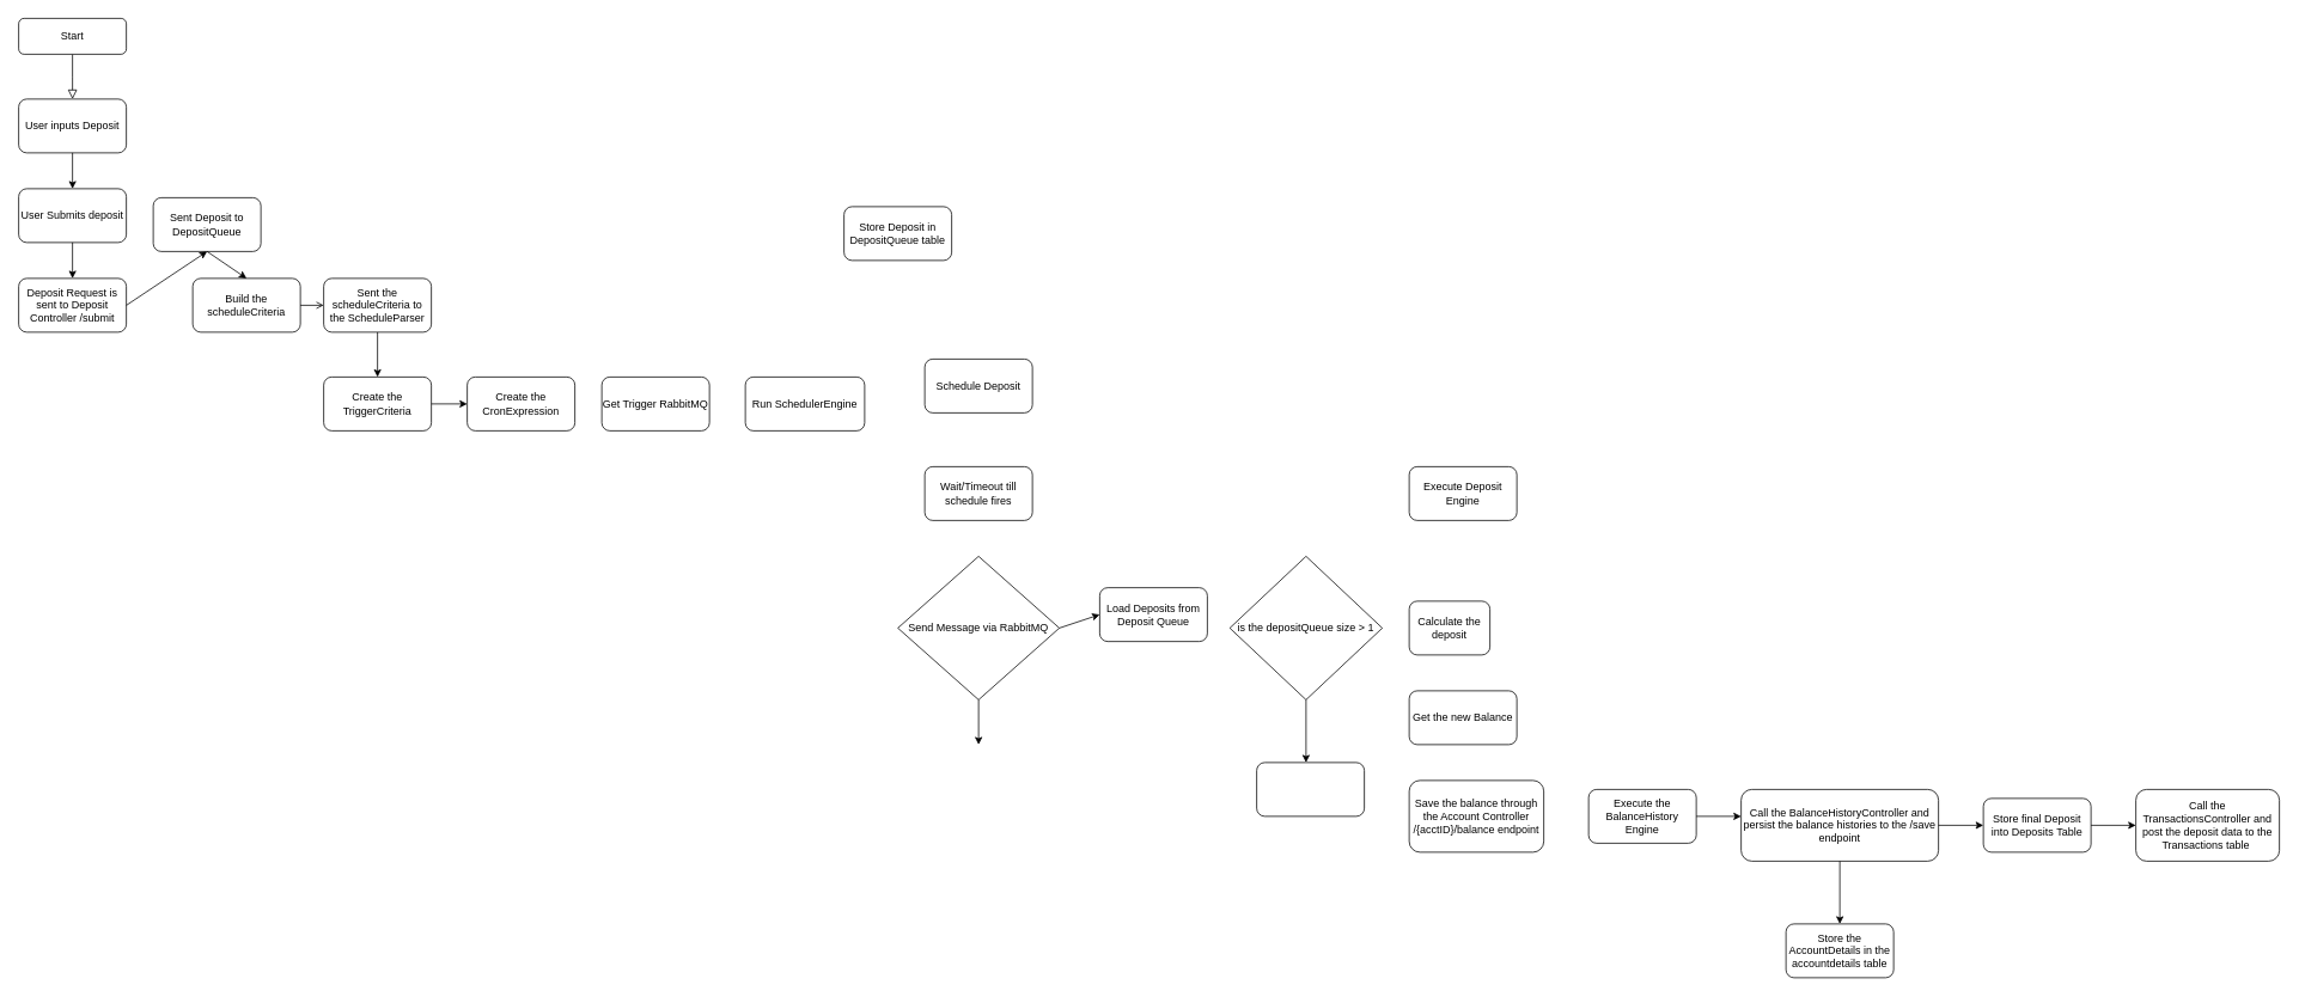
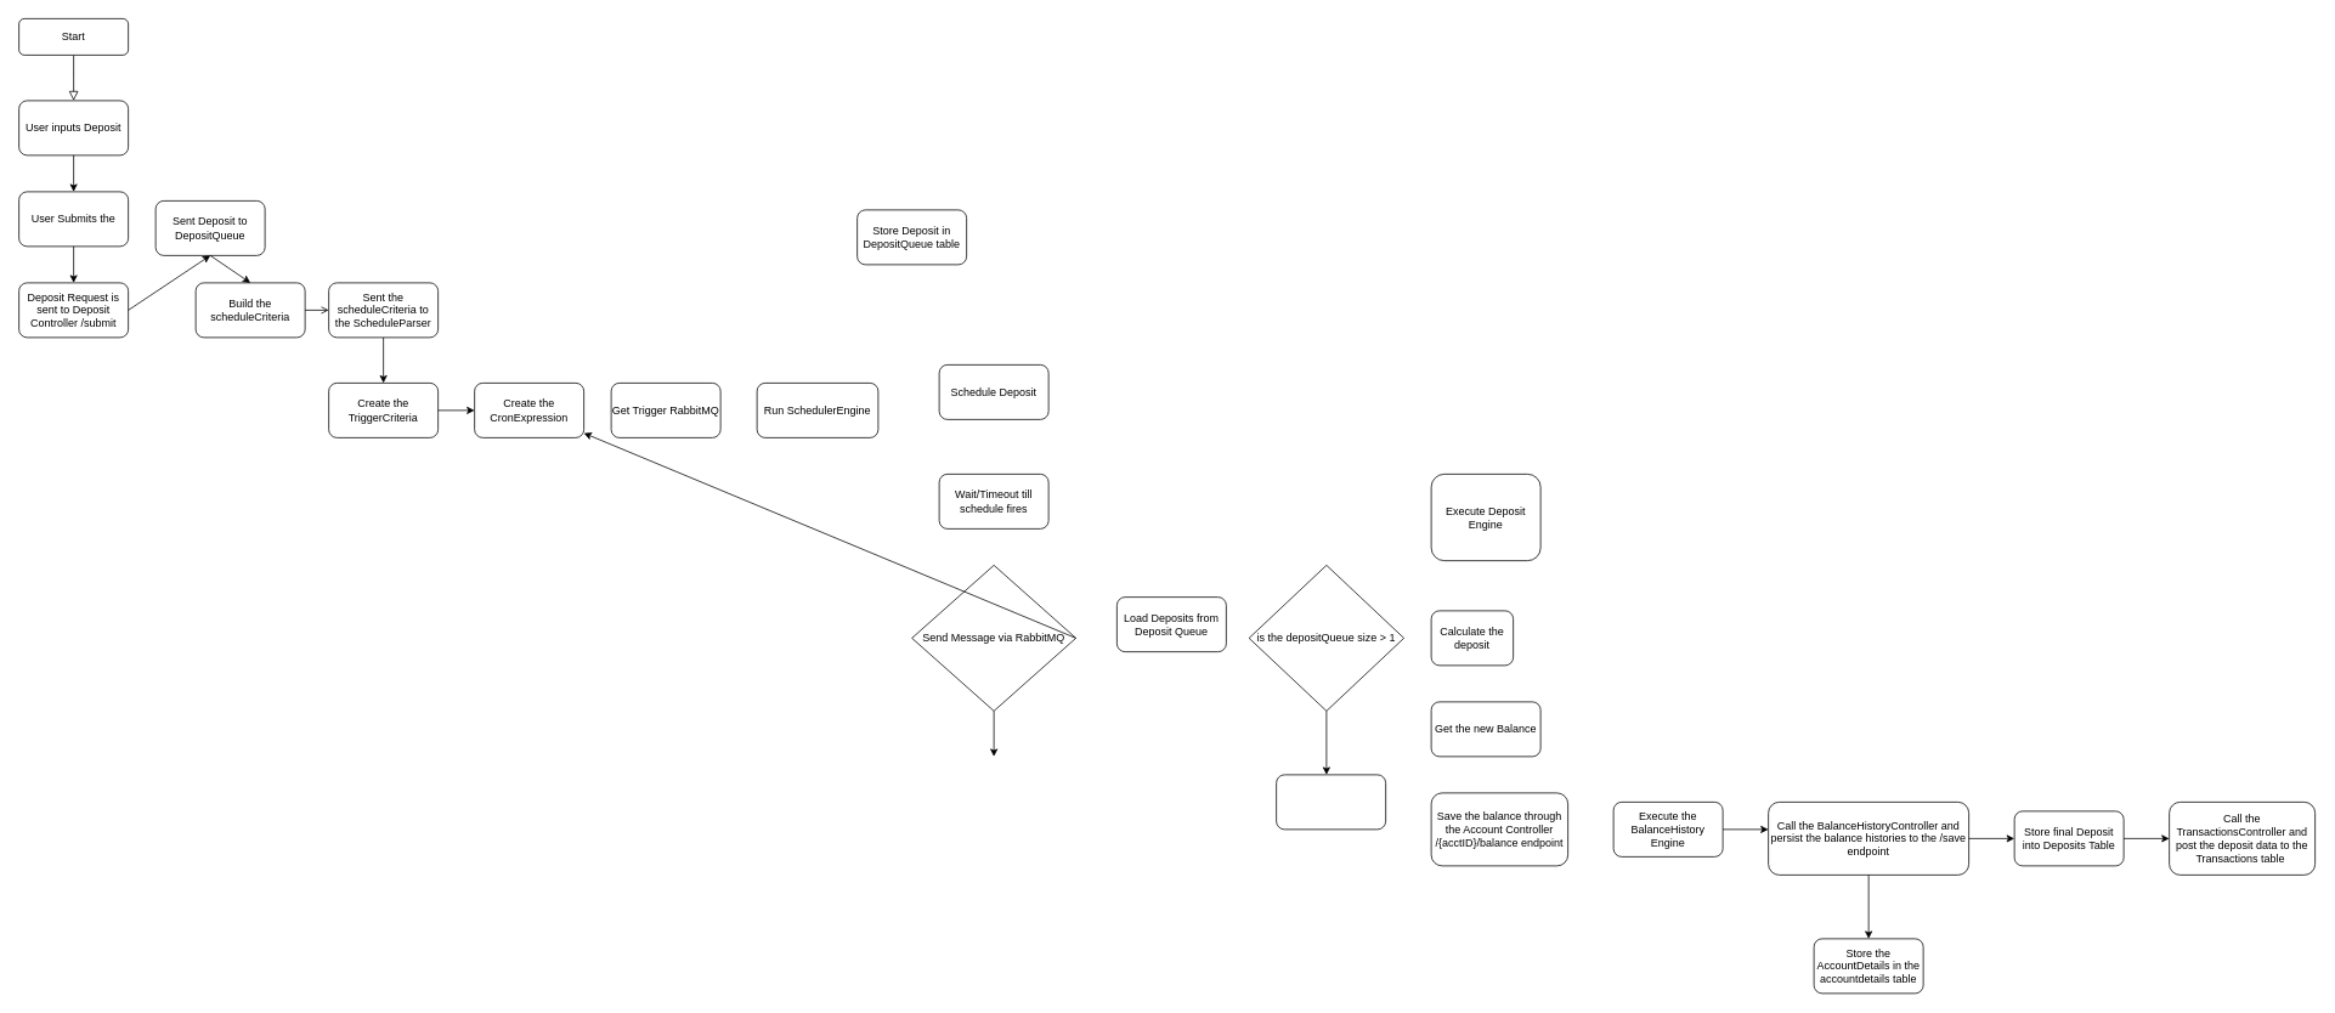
- <mxCell id="6" value="User Submits deposit" style="rounded=1;whiteSpace=wrap;html=1;" parent="1" vertex="1"><mxGeometry x="20" y="210" width="120" height="60" as="geometry" /></mxCell>
+ <mxCell id="6" value="User Submits the" style="rounded=1;whiteSpace=wrap;html=1;" parent="1" vertex="1"><mxGeometry x="20" y="210" width="120" height="60" as="geometry" /></mxCell>
- <mxCell id="28" value="Execute Deposit Engine" style="rounded=1;whiteSpace=wrap;html=1;" parent="1" vertex="1"><mxGeometry x="1570" y="520" width="120" height="60" as="geometry" /></mxCell>
+ <mxCell id="28" value="Execute Deposit Engine" style="rounded=1;whiteSpace=wrap;html=1;" parent="1" vertex="1"><mxGeometry x="1570" y="520" width="120" height="95" as="geometry" /></mxCell>
- <mxCell id="27" value="" style="endArrow=classic;html=1;rounded=0;entryX=0;entryY=0.5;entryDx=0;entryDy=0;exitX=1;exitY=0.5;exitDx=0;exitDy=0;" parent="1" source="24" target="26" edge="1"><mxGeometry width="50" height="50" relative="1" as="geometry"><mxPoint x="1150" y="780" as="sourcePoint" /><mxPoint x="1200" y="730" as="targetPoint" /></mxGeometry></mxCell>
+ <mxCell id="27" value="" style="endArrow=classic;html=1;rounded=0;exitX=1;exitY=0.5;exitDx=0;exitDy=0;" parent="1" source="24" target="14" edge="1"><mxGeometry width="50" height="50" relative="1" as="geometry"><mxPoint x="1150" y="780" as="sourcePoint" /><mxPoint x="1200" y="730" as="targetPoint" /></mxGeometry></mxCell>
